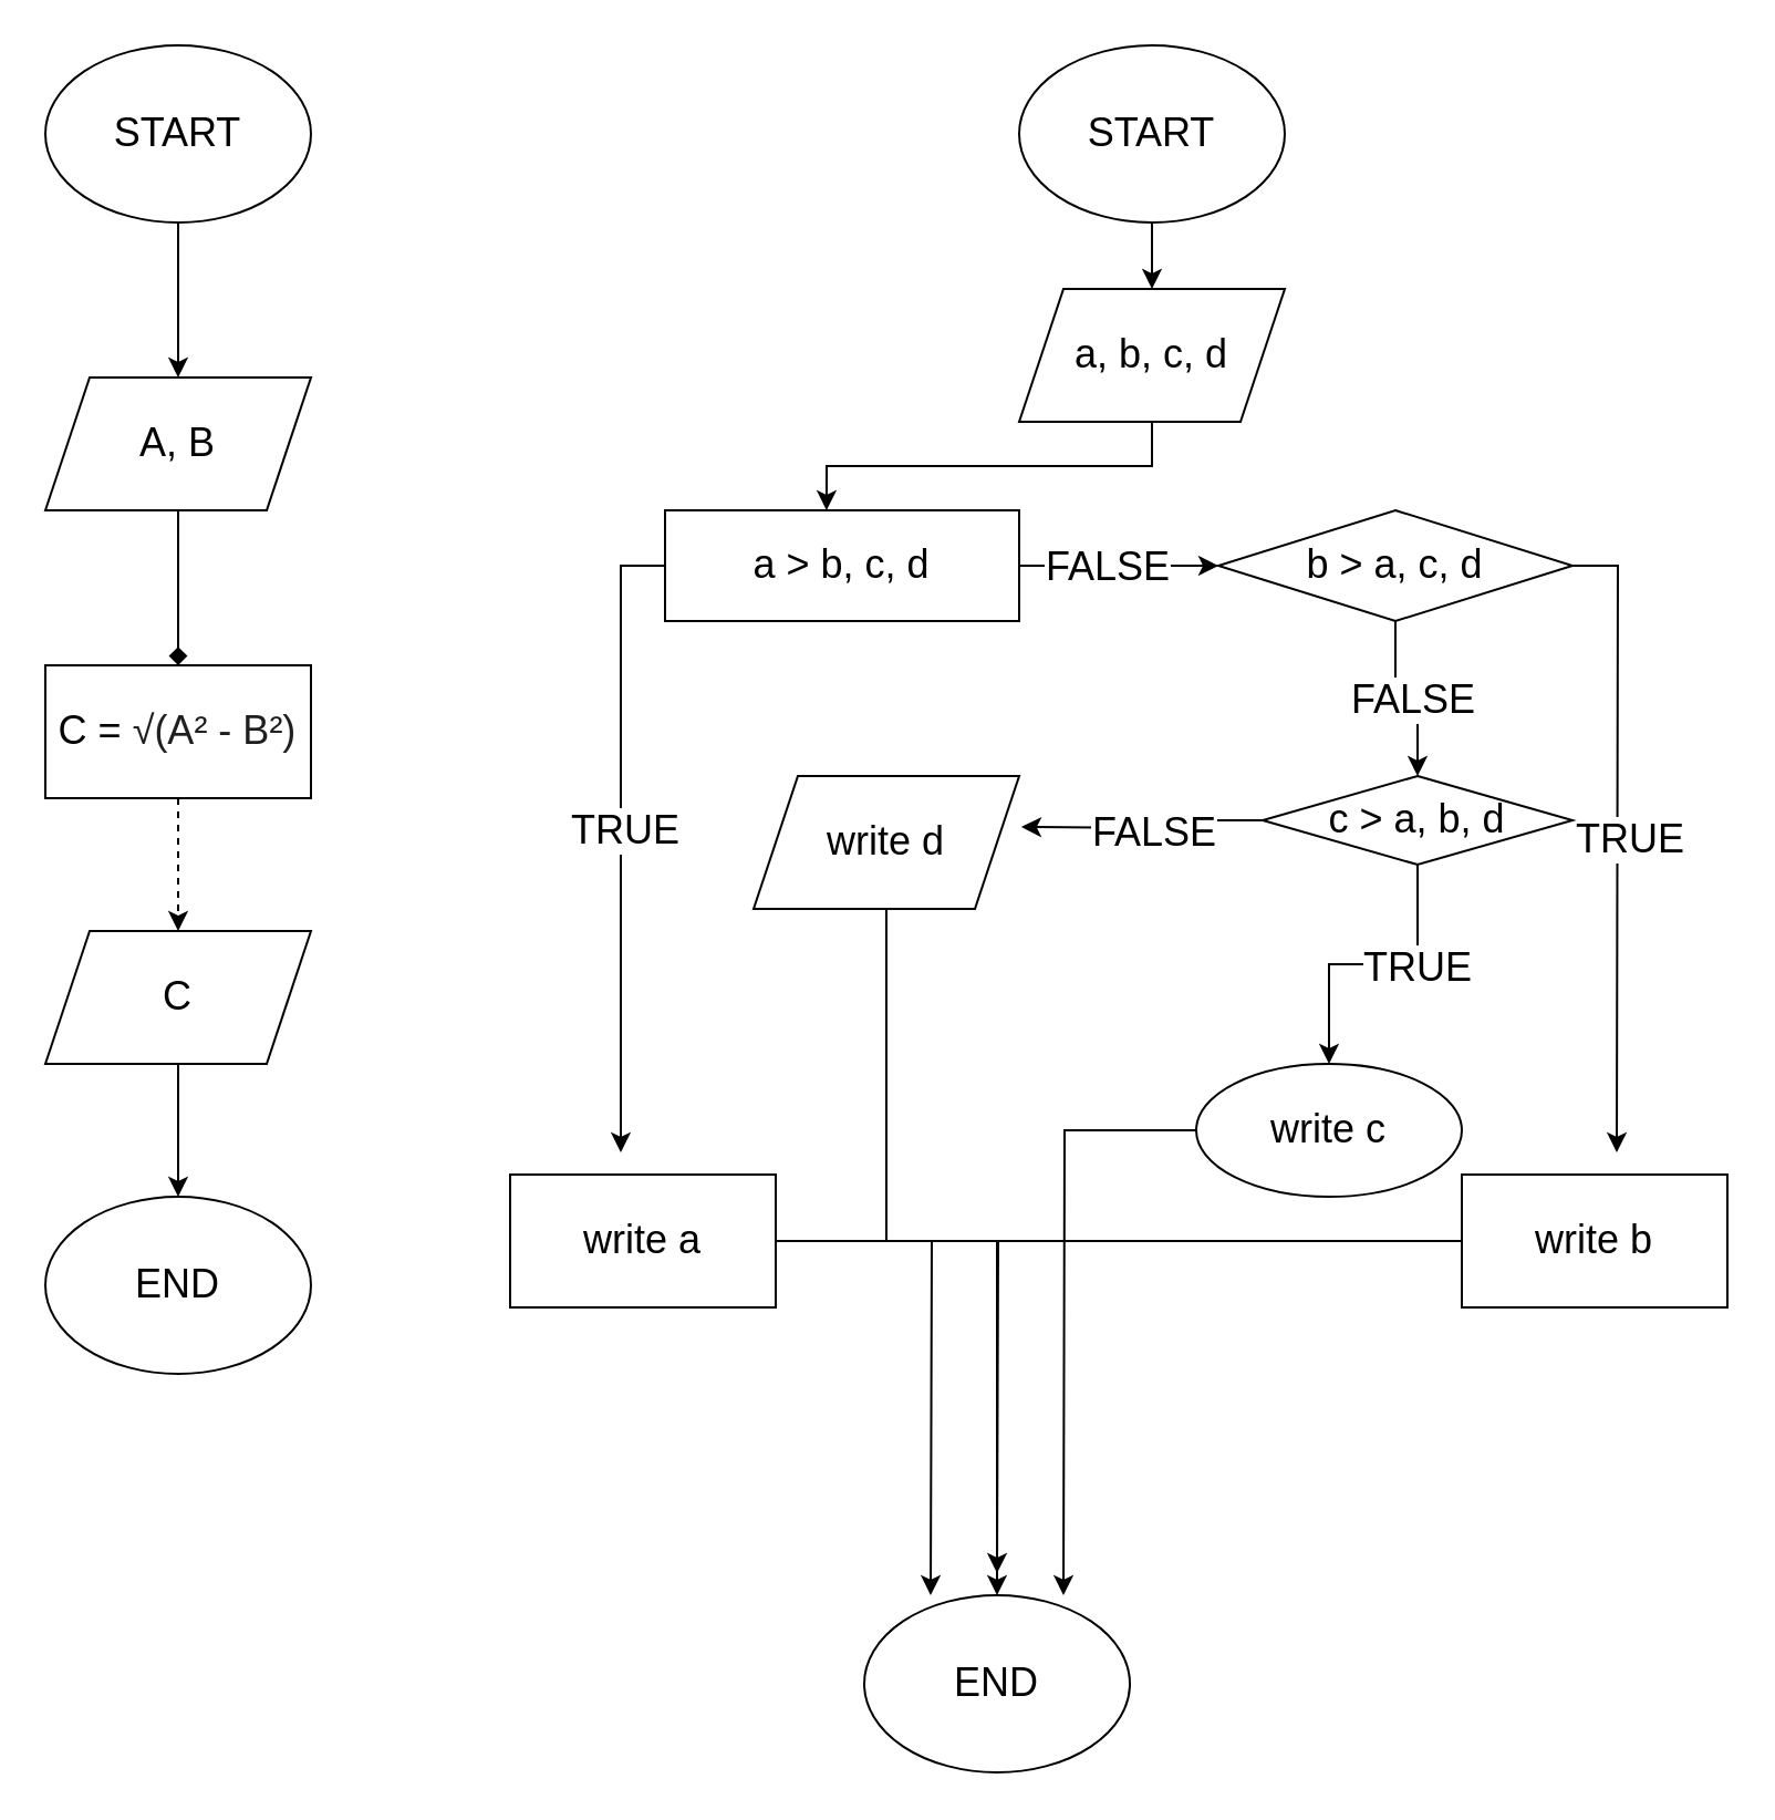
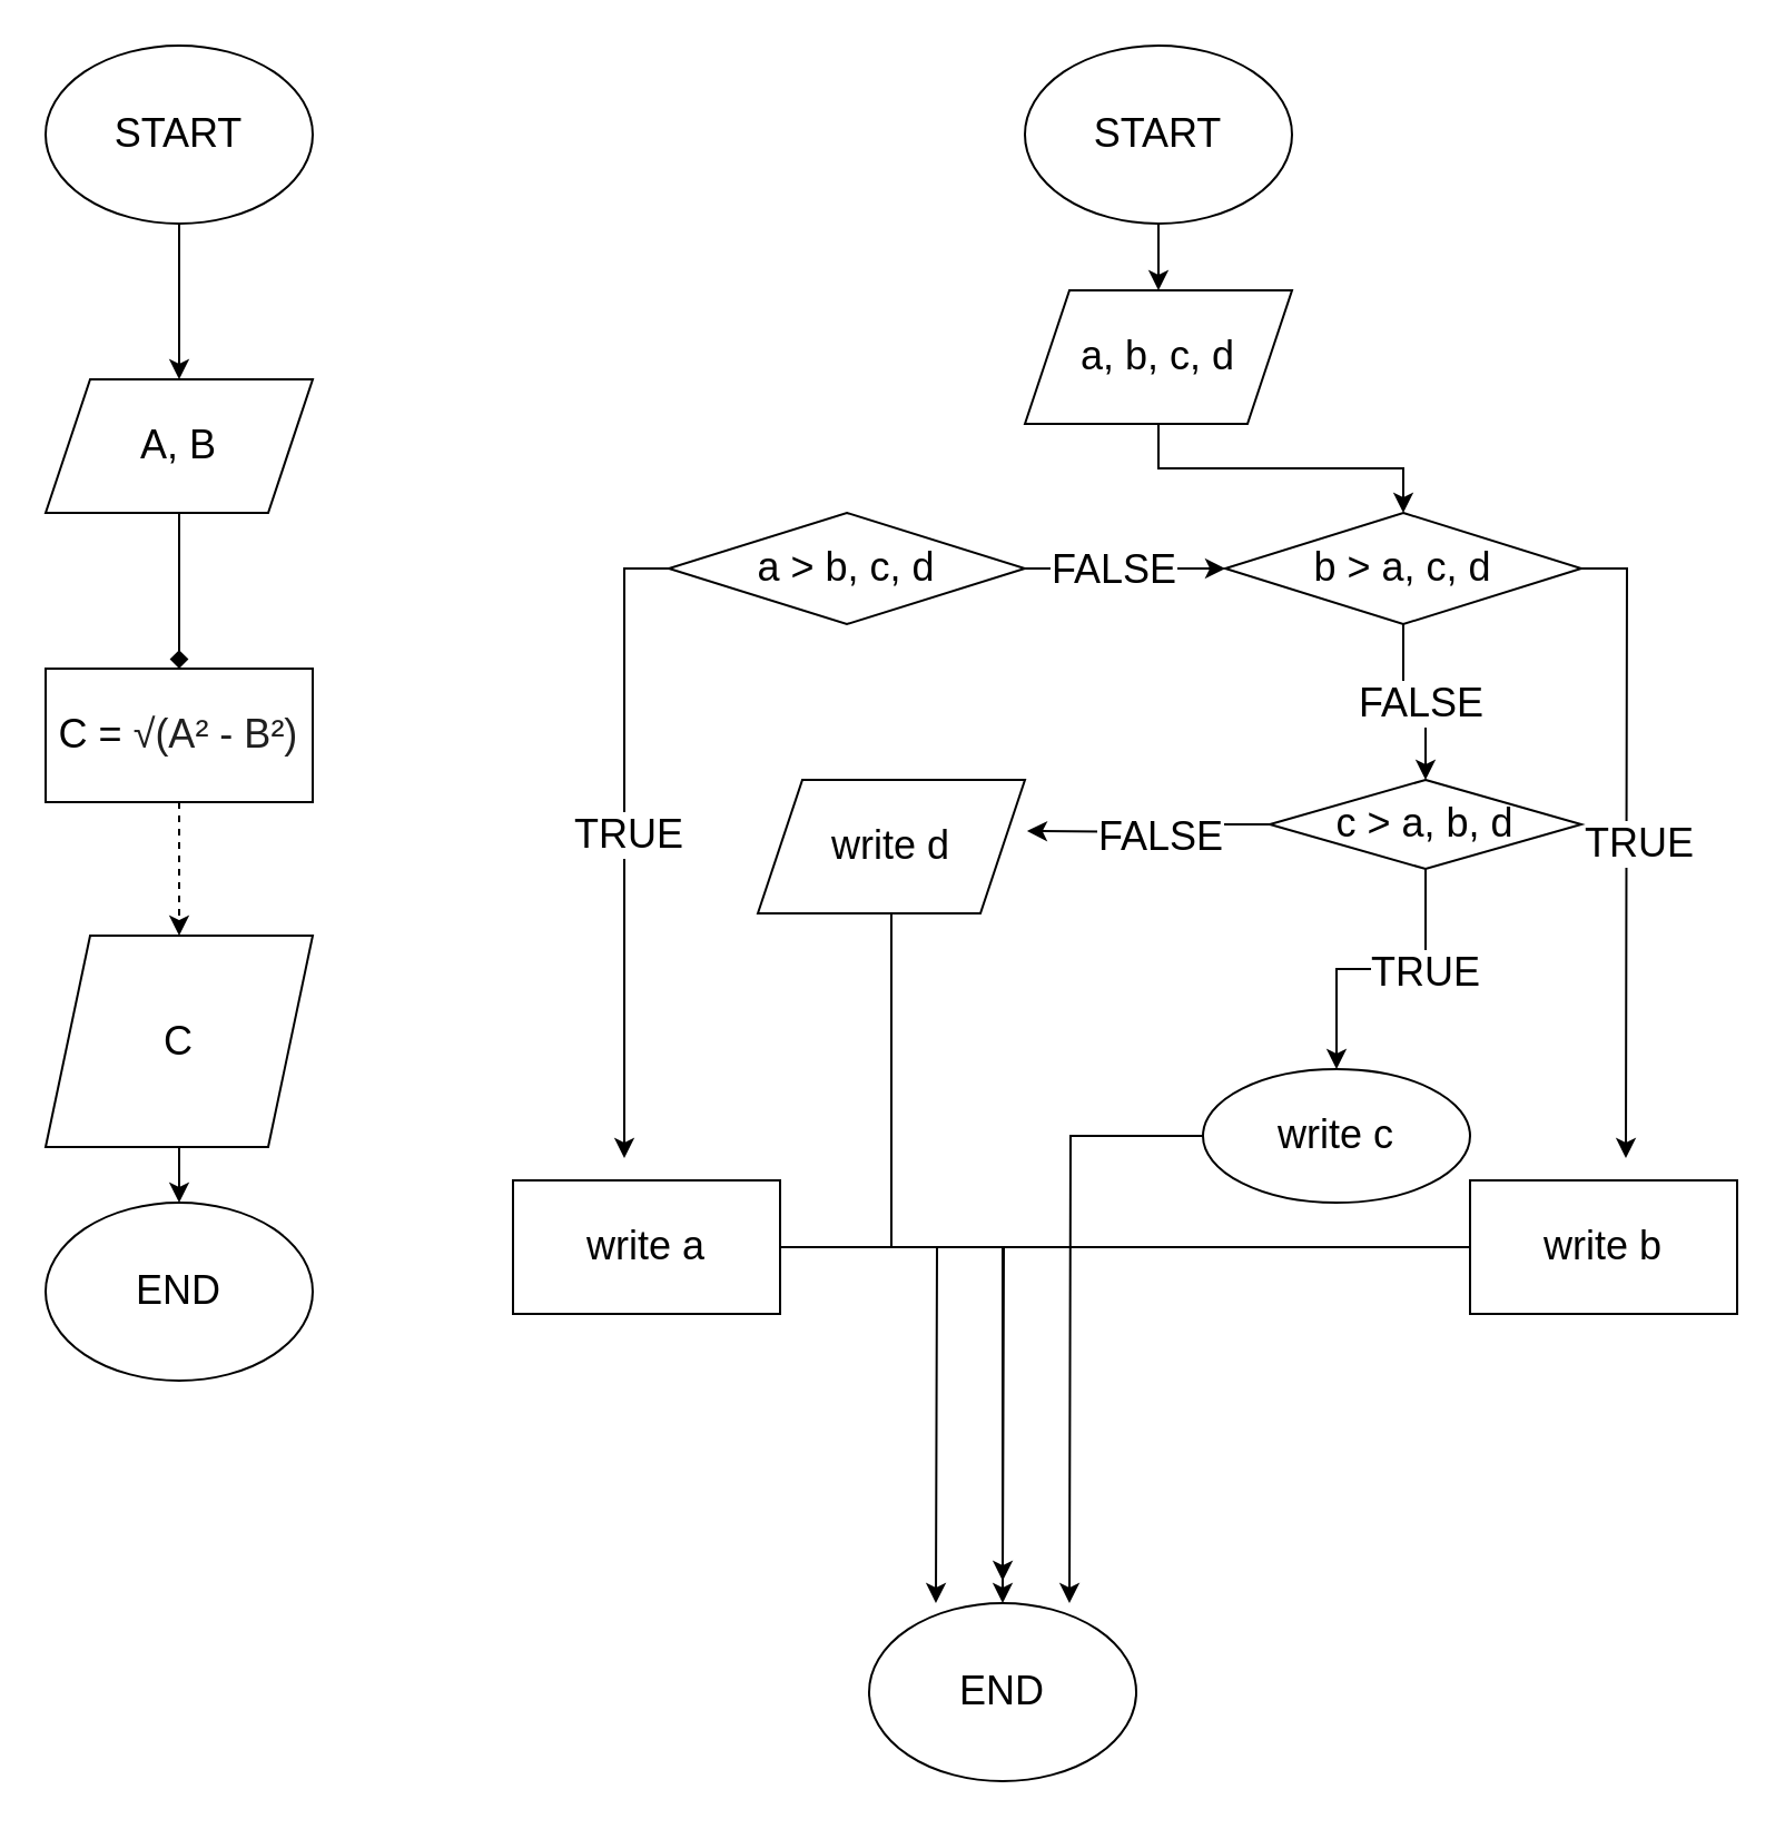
- <mxCell id="19" style="edgeStyle=orthogonalEdgeStyle;rounded=0;orthogonalLoop=1;jettySize=auto;html=1;exitX=0.5;exitY=1;exitDx=0;exitDy=0;entryX=0.456;entryY=0;entryDx=0;entryDy=0;entryPerimeter=0;" edge="1" parent="1" source="13" target="18"><mxGeometry relative="1" as="geometry" /></mxCell>
+ <mxCell id="19" style="edgeStyle=orthogonalEdgeStyle;rounded=0;orthogonalLoop=1;jettySize=auto;html=1;exitX=0.5;exitY=1;exitDx=0;exitDy=0;" edge="1" parent="1" source="13" target="24"><mxGeometry relative="1" as="geometry" /></mxCell>
- <mxCell id="18" value="&lt;font style=&quot;font-size: 18px;&quot;&gt;a &amp;gt; b, c, d&lt;/font&gt;" style="whiteSpace=wrap;html=1;rounded=0;" vertex="1" parent="1"><mxGeometry x="300" y="230" width="160" height="50" as="geometry" /></mxCell>
+ <mxCell id="18" value="&lt;font style=&quot;font-size: 18px;&quot;&gt;a &amp;gt; b, c, d&lt;/font&gt;" style="rhombus;whiteSpace=wrap;html=1;" vertex="1" parent="1"><mxGeometry x="300" y="230" width="160" height="50" as="geometry" /></mxCell>
- <mxCell id="10" value="&lt;span style=&quot;font-size: 18px;&quot;&gt;C&lt;/span&gt;" style="shape=parallelogram;perimeter=parallelogramPerimeter;whiteSpace=wrap;html=1;fixedSize=1;" vertex="1" parent="1"><mxGeometry x="20" y="420" width="120" height="60" as="geometry" /></mxCell>
+ <mxCell id="10" value="&lt;span style=&quot;font-size: 18px;&quot;&gt;C&lt;/span&gt;" style="shape=parallelogram;perimeter=parallelogramPerimeter;whiteSpace=wrap;html=1;fixedSize=1;" vertex="1" parent="1"><mxGeometry x="20" y="420" width="120" height="95" as="geometry" /></mxCell>
